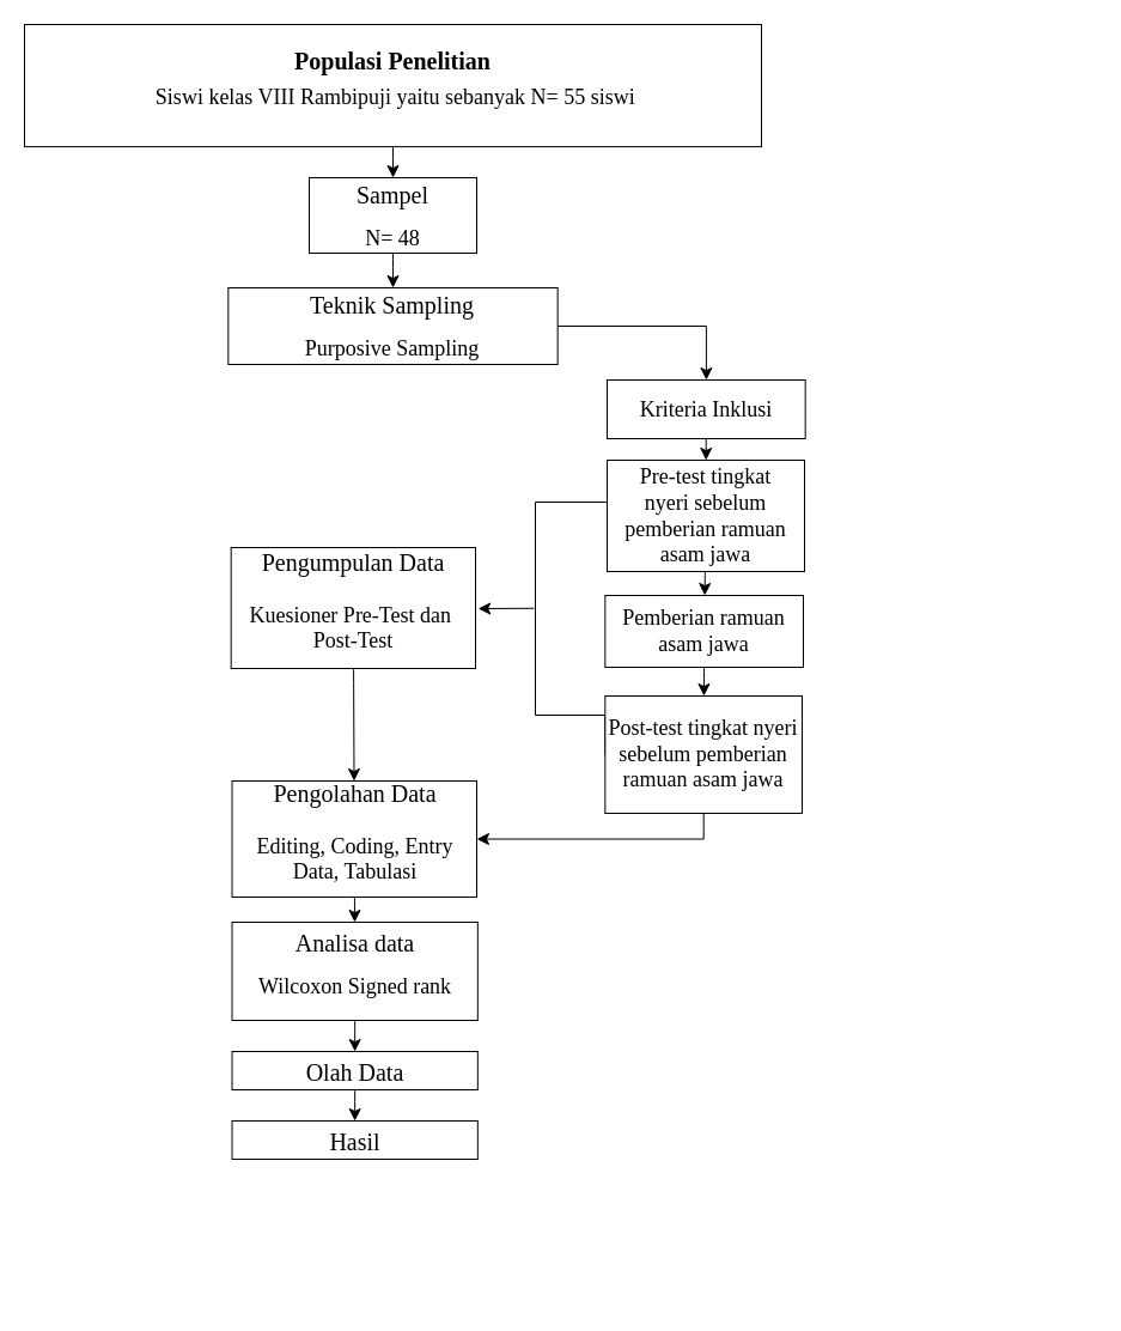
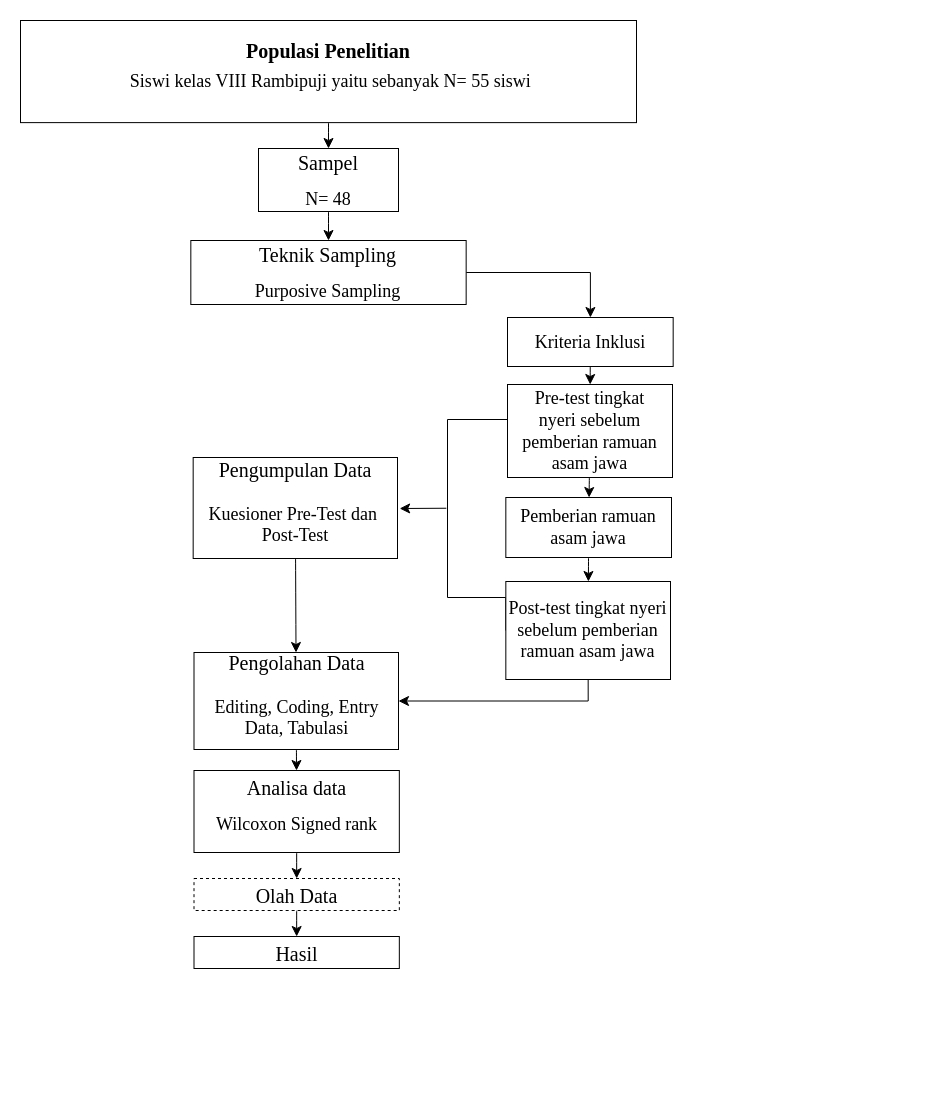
- <mxCell id="26" value="&lt;div&gt;&lt;br&gt;&lt;/div&gt;&lt;div&gt;&lt;font style=&quot;font-size: 20px;&quot;&gt;Olah Data&lt;/font&gt;&lt;/div&gt;&lt;p class=&quot;MsoNormal&quot; align=&quot;center&quot;&gt;&lt;/p&gt;" style="whiteSpace=wrap;html=1;rounded=0;fontFamily=Times New Roman;" vertex="1" parent="3"><mxGeometry x="173.5" y="858" width="205.333" height="32" as="geometry" /></mxCell>
+ <mxCell id="26" value="&lt;div&gt;&lt;br&gt;&lt;/div&gt;&lt;div&gt;&lt;font style=&quot;font-size: 20px;&quot;&gt;Olah Data&lt;/font&gt;&lt;/div&gt;&lt;p class=&quot;MsoNormal&quot; align=&quot;center&quot;&gt;&lt;/p&gt;" style="whiteSpace=wrap;html=1;rounded=0;fontFamily=Times New Roman;dashed=1;" vertex="1" parent="3"><mxGeometry x="173.5" y="858" width="205.333" height="32" as="geometry" /></mxCell>
